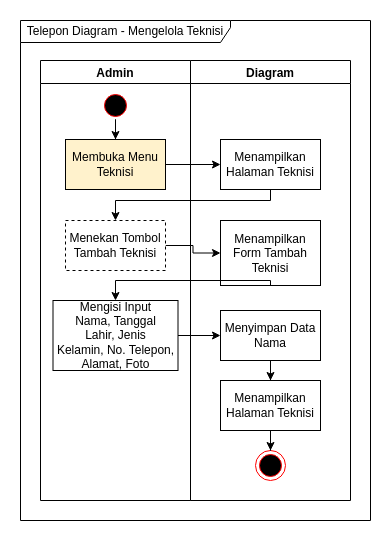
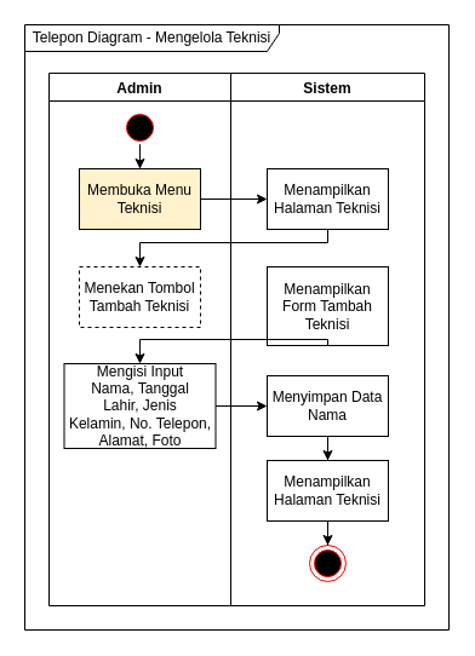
- <mxCell id="8" value="Diagram" style="swimlane;" vertex="1" parent="1"><mxGeometry x="190" y="60" width="160" height="440" as="geometry" /></mxCell>
+ <mxCell id="8" value="Sistem" style="swimlane;" vertex="1" parent="1"><mxGeometry x="190" y="60" width="160" height="440" as="geometry" /></mxCell>
- <mxCell id="16" style="edgeStyle=orthogonalEdgeStyle;rounded=0;orthogonalLoop=1;jettySize=auto;html=1;entryX=0;entryY=0.5;entryDx=0;entryDy=0;" edge="1" parent="1" source="17" target="10"><mxGeometry relative="1" as="geometry" /></mxCell>
